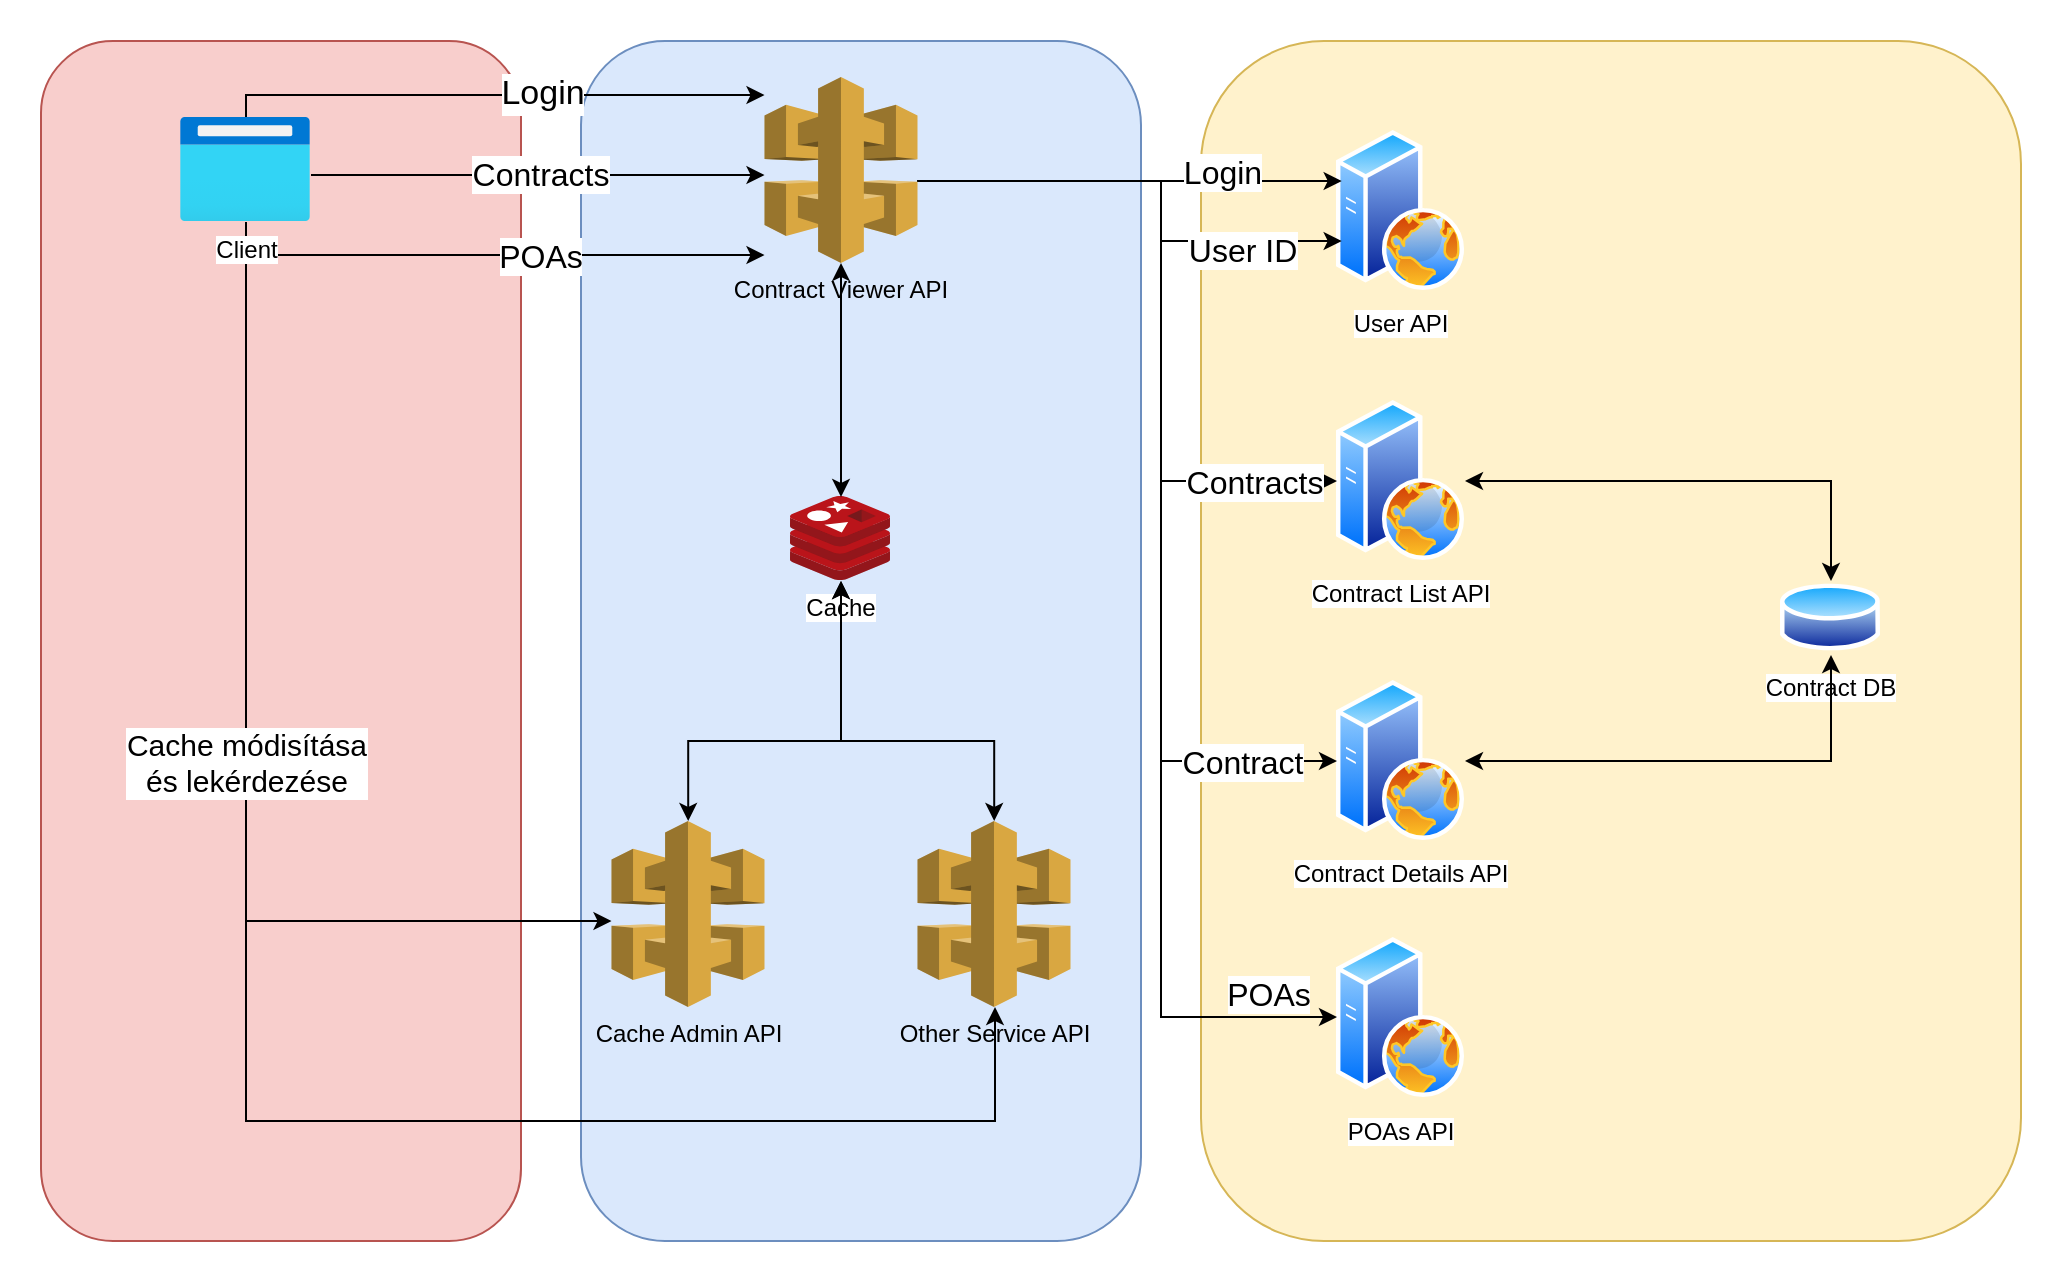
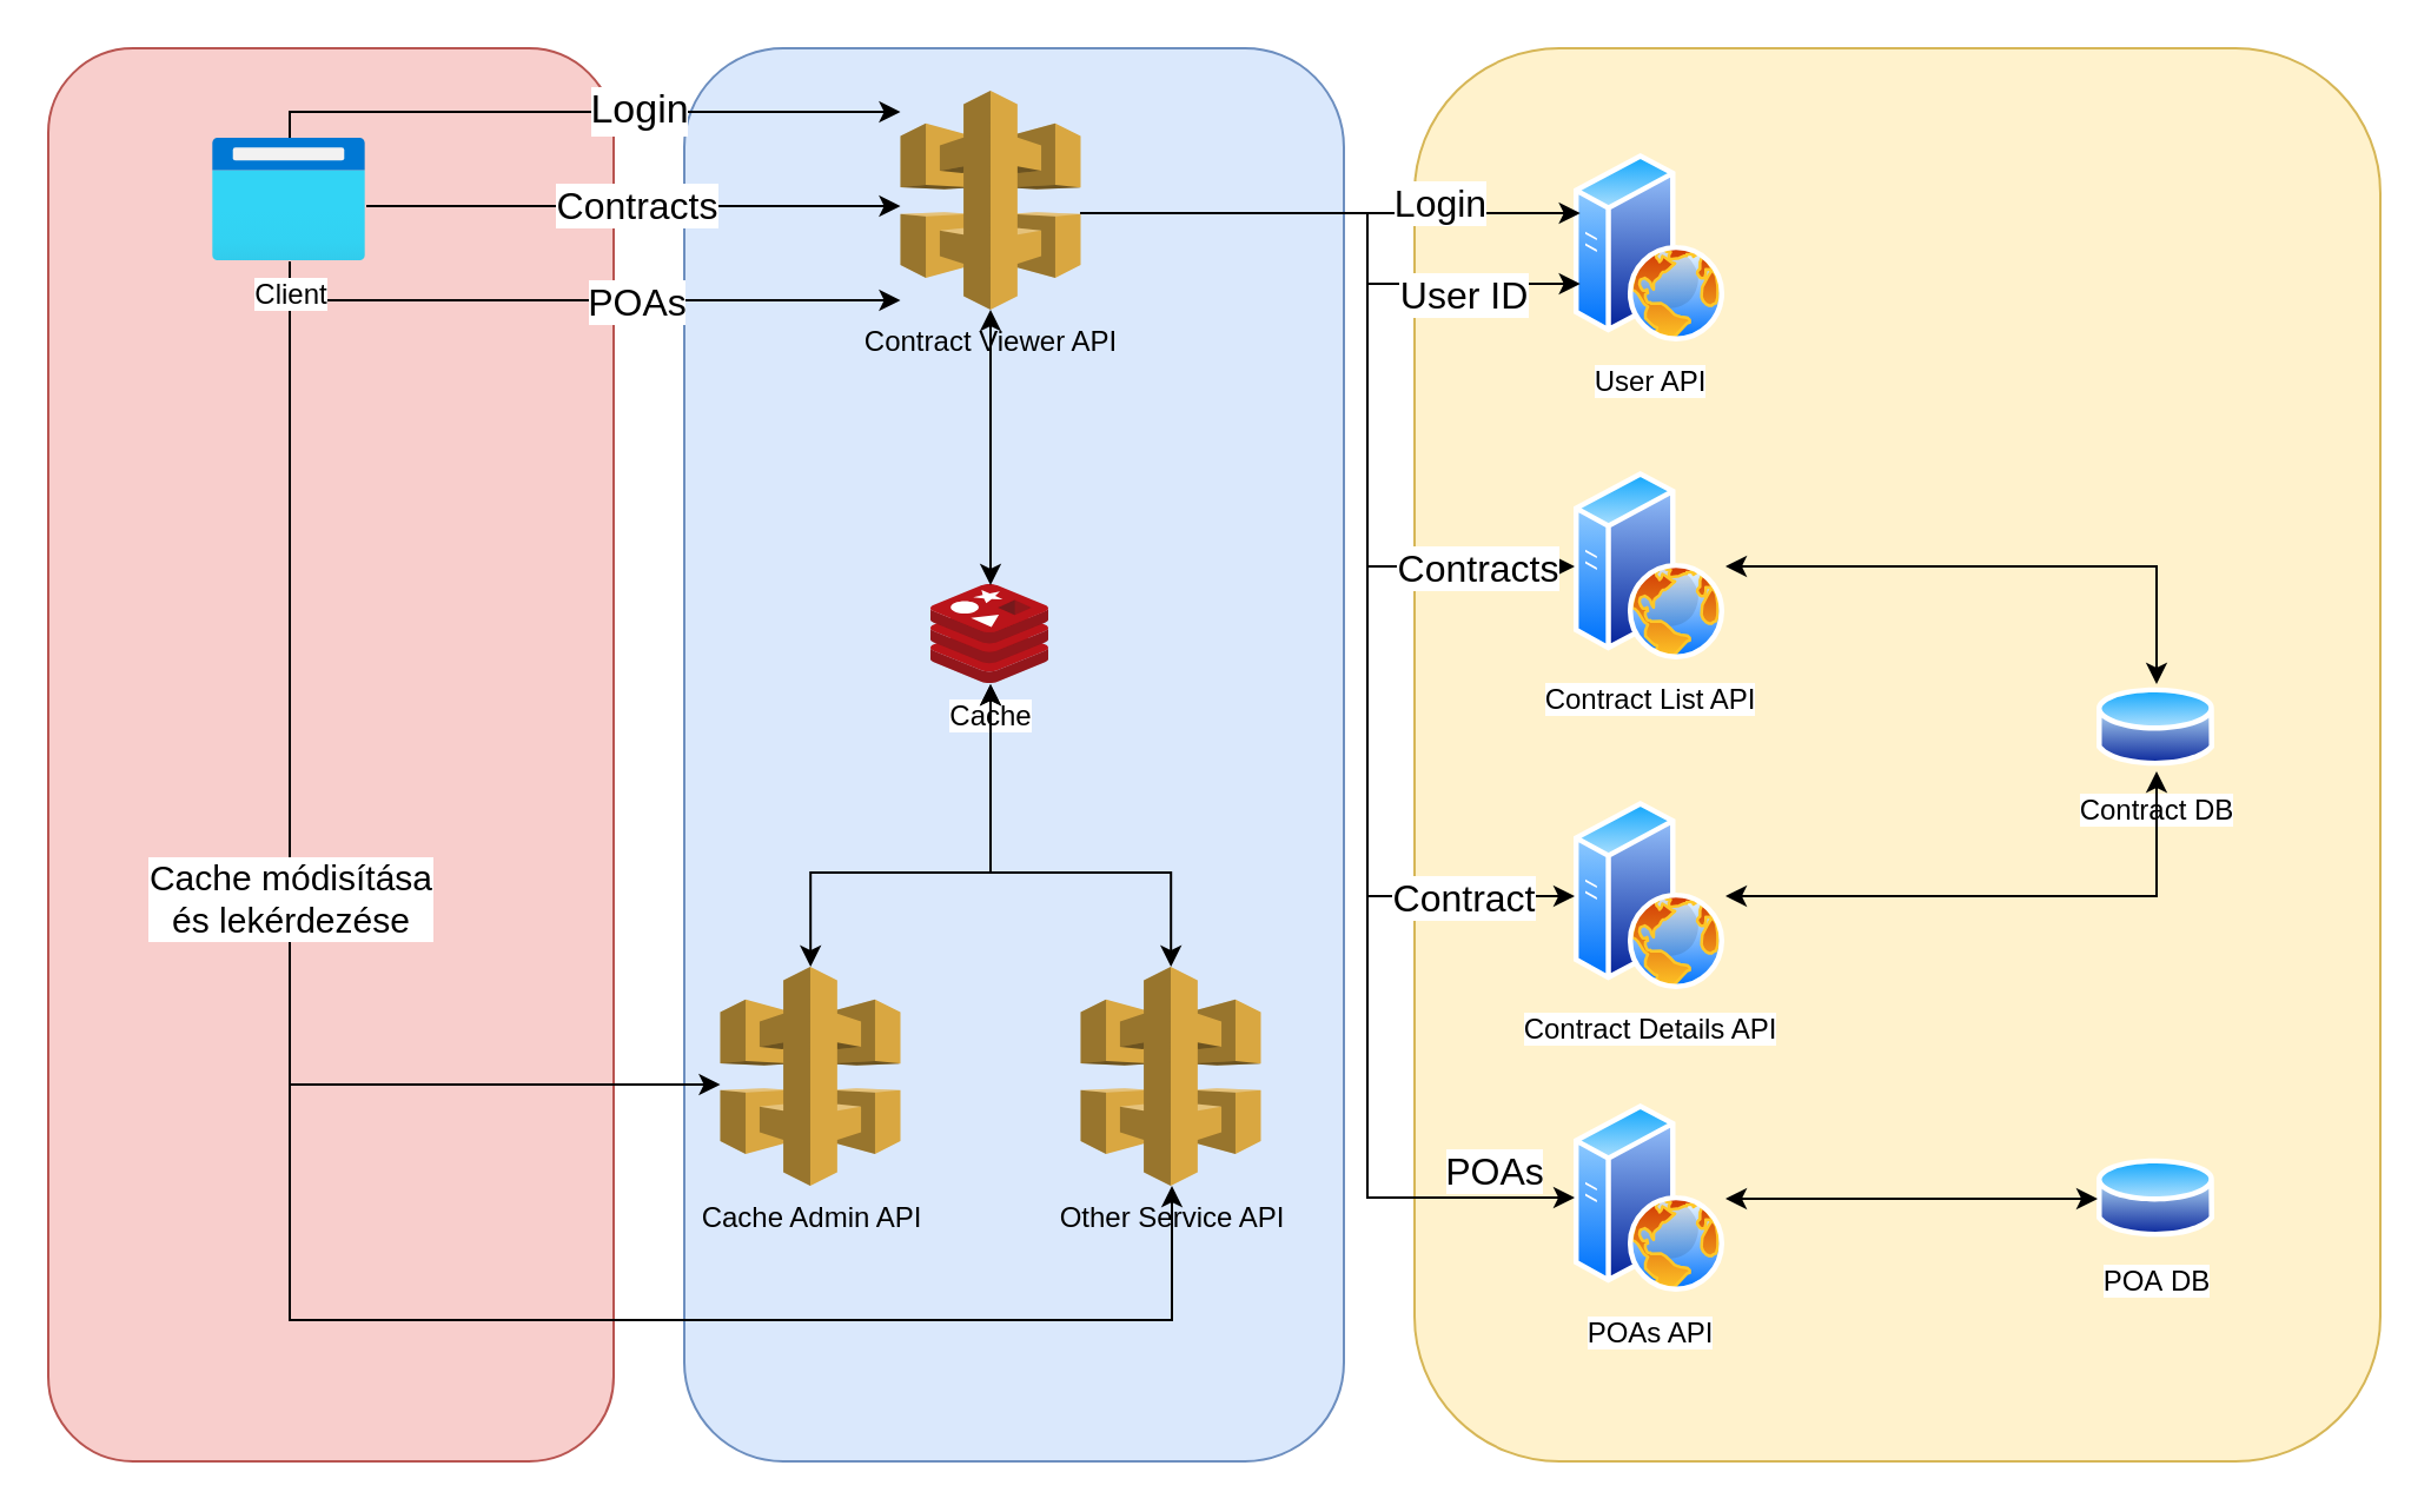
+ <mxCell id="11" style="edgeStyle=orthogonalEdgeStyle;rounded=0;orthogonalLoop=1;jettySize=auto;html=1;startArrow=classic;startFill=1;" parent="1" source="12" target="3" edge="1"><mxGeometry relative="1" as="geometry" /></mxCell>
+ <mxCell id="3" value="POA&lt;span style=&quot;background-color: light-dark(#ffffff, var(--ge-dark-color, #121212)); color: light-dark(rgb(0, 0, 0), rgb(255, 255, 255));&quot;&gt;&amp;nbsp;DB&lt;/span&gt;" style="image;aspect=fixed;perimeter=ellipsePerimeter;html=1;align=center;shadow=0;dashed=0;spacingTop=3;image=img/lib/active_directory/database.svg;" parent="1" vertex="1"><mxGeometry x="890" y="490" width="50" height="37" as="geometry" /></mxCell>
